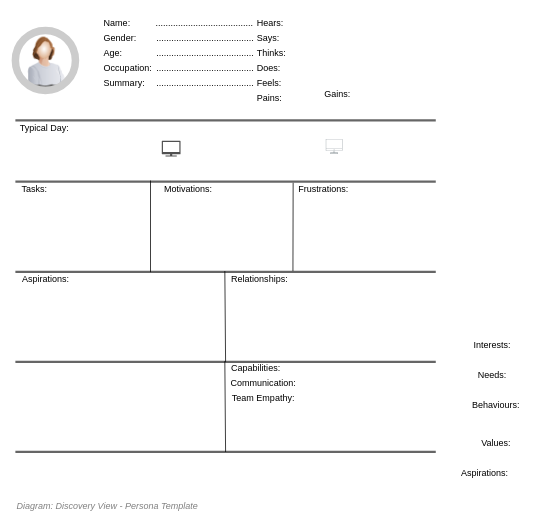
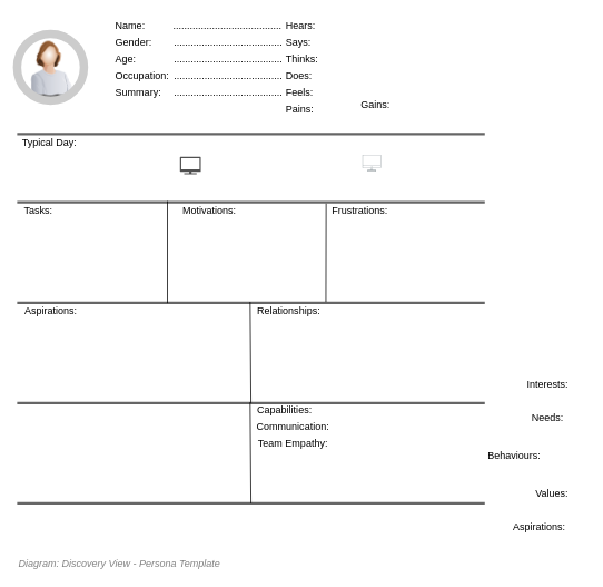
- <mxCell id="37" value="Behaviours:" style="text;html=1;align=center;verticalAlign=middle;resizable=0;points=[];;autosize=1;fontSize=12;fontColor=#000000;" vertex="1" parent="1"><mxGeometry x="620" y="530" width="80" height="20" as="geometry" /></mxCell>
+ <mxCell id="37" value="Behaviours:" style="text;html=1;align=center;verticalAlign=middle;resizable=0;points=[];;autosize=1;fontSize=12;fontColor=#000000;" vertex="1" parent="1"><mxGeometry x="575" y="535" width="80" height="20" as="geometry" /></mxCell>
